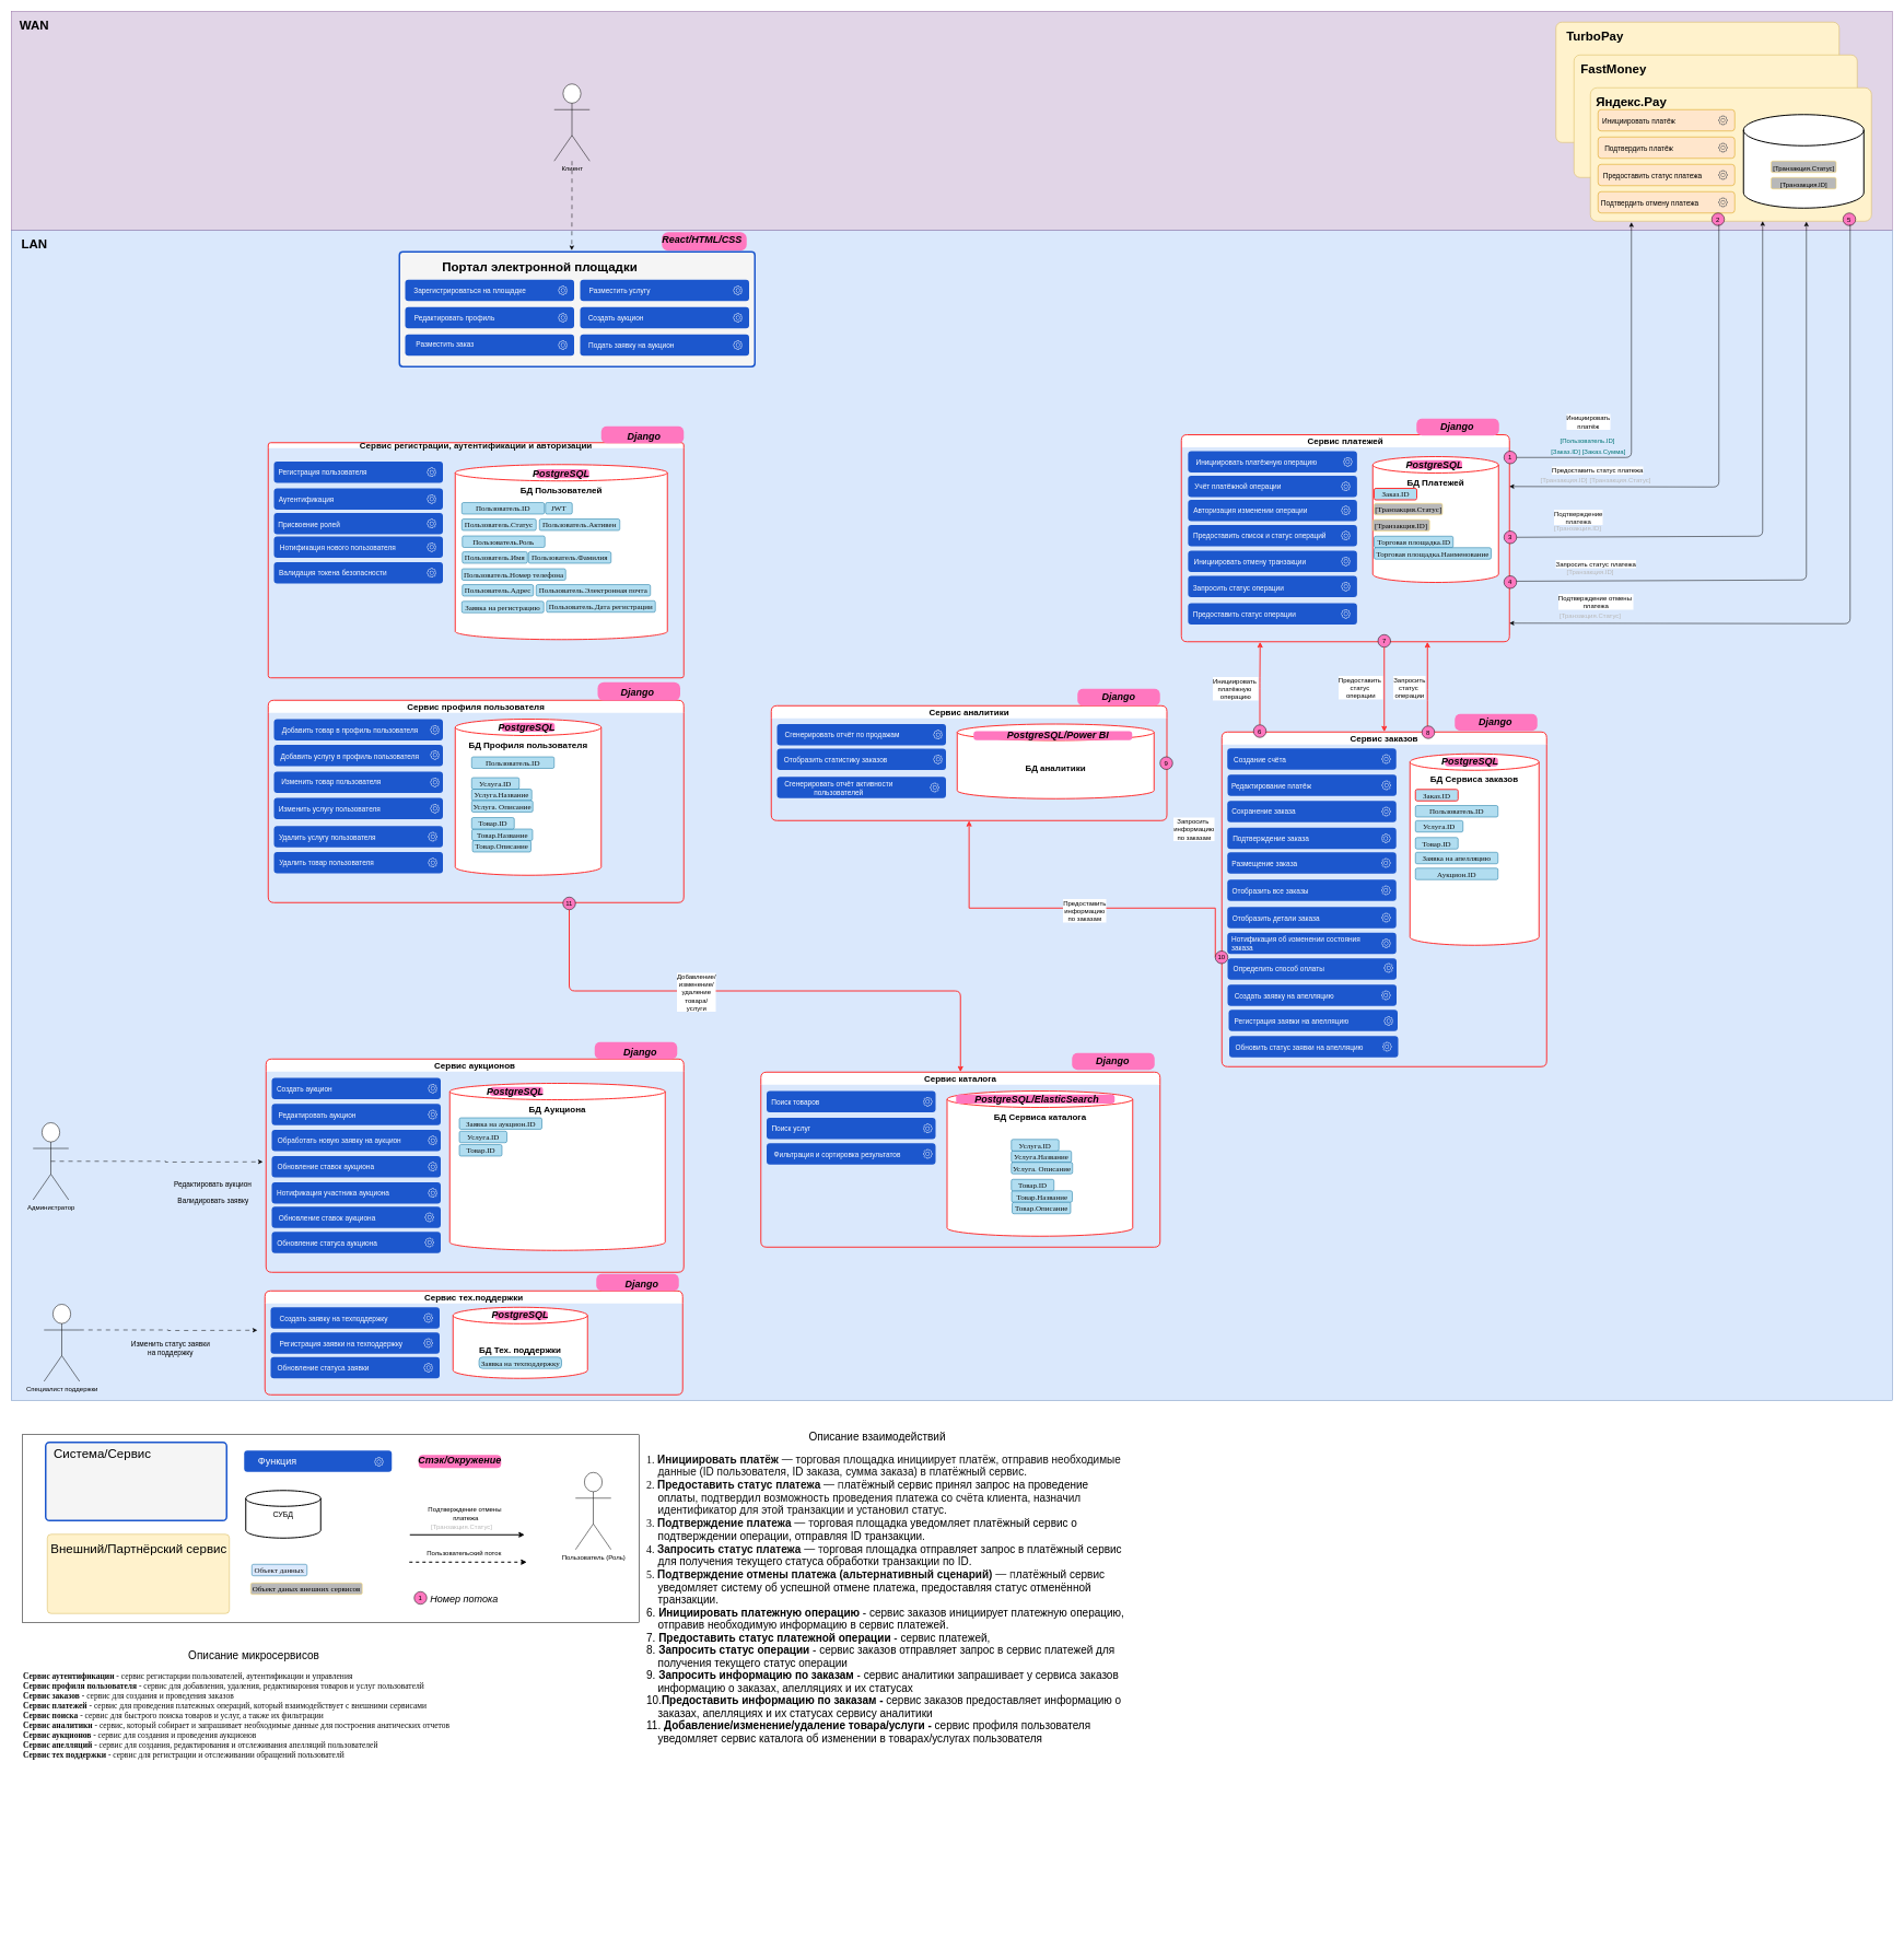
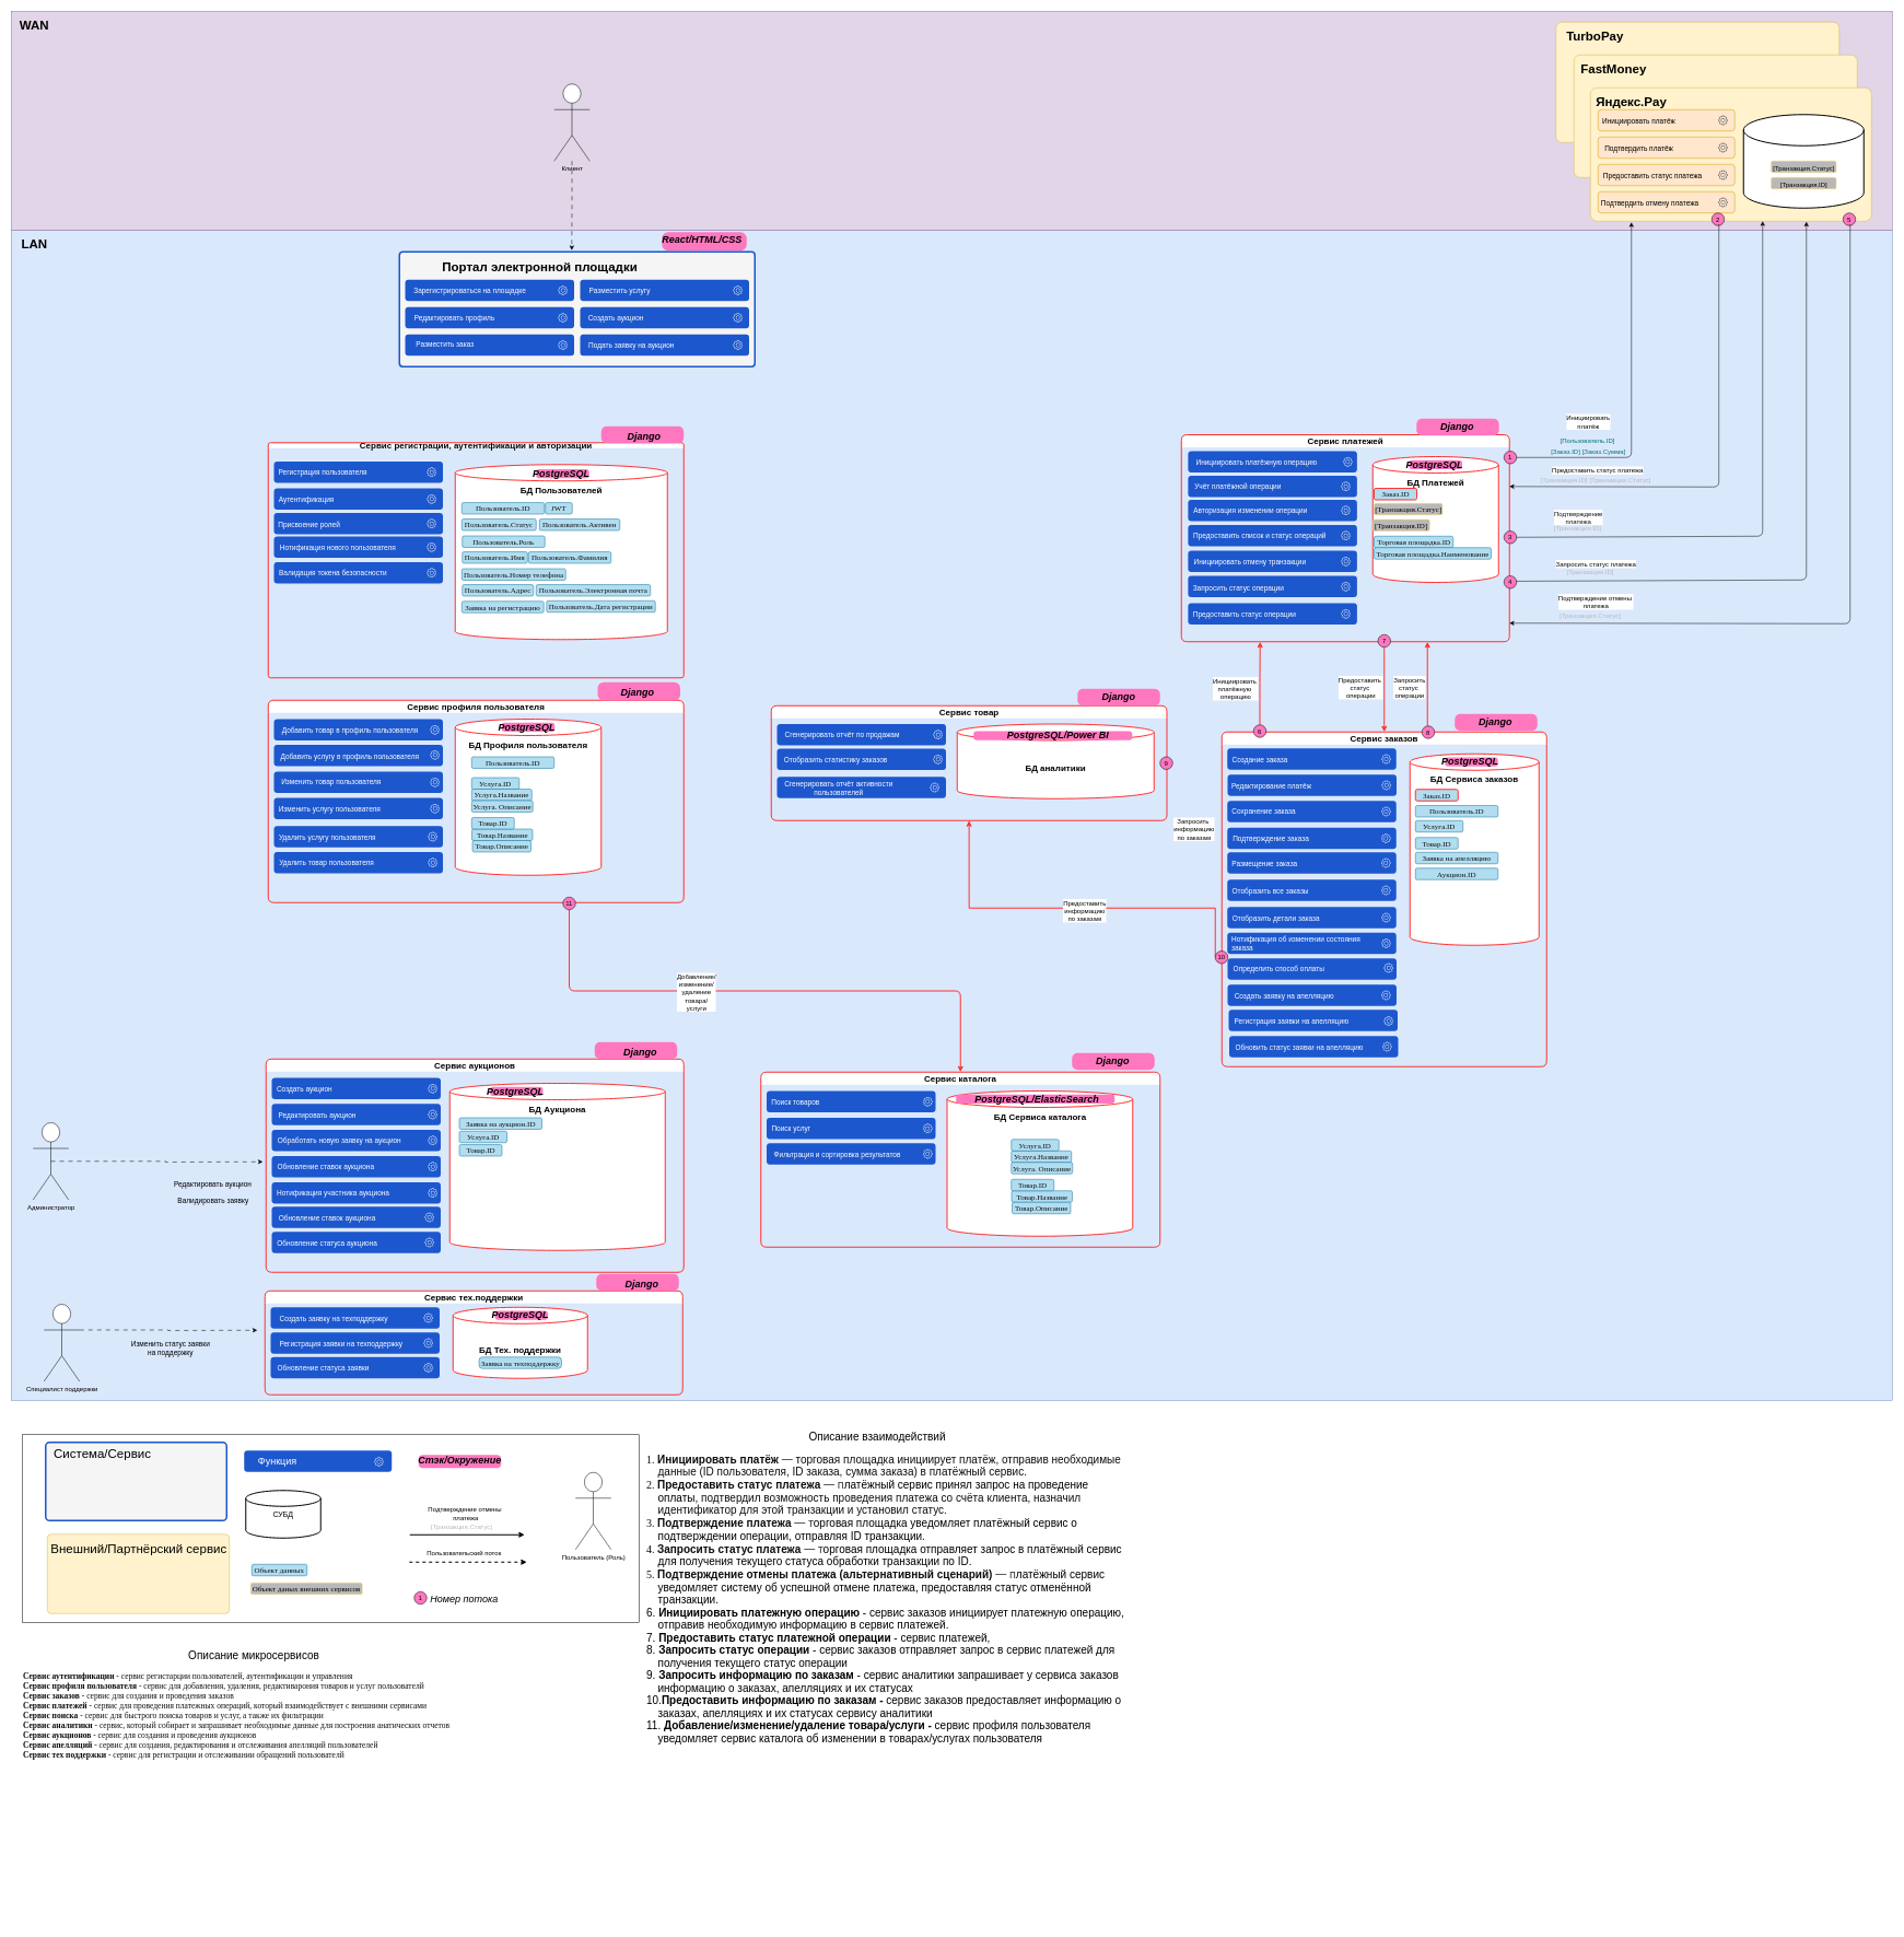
- <mxCell id="191" value="&lt;font style=&quot;font-size: 16px;&quot;&gt;Сервис аналитики&lt;/font&gt;" style="swimlane;whiteSpace=wrap;html=1;rounded=1;swimlaneLine=0;glass=0;shadow=0;movable=1;resizable=1;strokeColor=#FF3333;strokeWidth=2;" parent="1" vertex="1"><mxGeometry x="1410" y="1290" width="723.5" height="210" as="geometry"><mxRectangle x="280" y="130" width="140" height="30" as="alternateBounds" /></mxGeometry></mxCell>
+ <mxCell id="191" value="&lt;font style=&quot;font-size: 16px;&quot;&gt;Сервис товар&lt;/font&gt;" style="swimlane;whiteSpace=wrap;html=1;rounded=1;swimlaneLine=0;glass=0;shadow=0;movable=1;resizable=1;strokeColor=#FF3333;strokeWidth=2;" parent="1" vertex="1"><mxGeometry x="1410" y="1290" width="723.5" height="210" as="geometry"><mxRectangle x="280" y="130" width="140" height="30" as="alternateBounds" /></mxGeometry></mxCell>
- <mxCell id="8" value="Создание счёта" style="text;html=1;align=center;verticalAlign=middle;whiteSpace=wrap;rounded=1;fontSize=13;fontColor=#FFFFFF;strokeColor=none;" parent="5" vertex="1"><mxGeometry x="5" y="4.5" width="110" height="30" as="geometry" /></mxCell>
+ <mxCell id="8" value="Создание заказа" style="text;html=1;align=center;verticalAlign=middle;whiteSpace=wrap;rounded=1;fontSize=13;fontColor=#FFFFFF;strokeColor=none;" parent="5" vertex="1"><mxGeometry x="5" y="4.5" width="110" height="30" as="geometry" /></mxCell>
- <mxCell id="341" value="&lt;p style=&quot;margin: 0px 0px 0px 13px; text-indent: -13px; font-variant-numeric: normal; font-variant-east-asian: normal; font-variant-alternates: normal; font-kerning: auto; font-optical-sizing: auto; font-feature-settings: normal; font-variation-settings: normal; font-variant-position: normal; font-stretch: normal; font-size: 14px; line-height: normal; color: rgb(14, 14, 14); text-align: start;&quot; class=&quot;p1&quot;&gt;&lt;font face=&quot;Times New Roman&quot;&gt;Объект данных&lt;/font&gt;&lt;/p&gt;" style="rounded=1;whiteSpace=wrap;html=1;fillColor=#dae8fc;strokeColor=#10739e;" parent="1" vertex="1"><mxGeometry x="460" y="2860" width="101" height="21" as="geometry" /></mxCell>
+ <mxCell id="341" value="&lt;p style=&quot;margin: 0px 0px 0px 13px; text-indent: -13px; font-variant-numeric: normal; font-variant-east-asian: normal; font-variant-alternates: normal; font-kerning: auto; font-optical-sizing: auto; font-feature-settings: normal; font-variation-settings: normal; font-variant-position: normal; font-stretch: normal; font-size: 14px; line-height: normal; color: rgb(14, 14, 14); text-align: start;&quot; class=&quot;p1&quot;&gt;&lt;font face=&quot;Times New Roman&quot;&gt;Объект данных&lt;/font&gt;&lt;/p&gt;" style="rounded=1;whiteSpace=wrap;html=1;fillColor=#b1ddf0;strokeColor=#10739e;" parent="1" vertex="1"><mxGeometry x="460" y="2860" width="101" height="21" as="geometry" /></mxCell>
